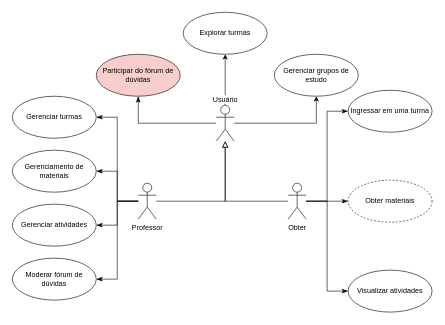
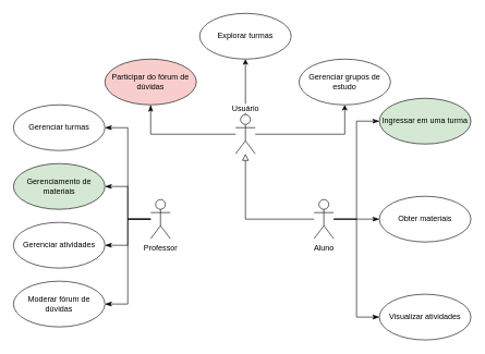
- <mxCell id="23" value="Ingressar em uma turma" style="ellipse;whiteSpace=wrap;html=1;" parent="1" vertex="1"><mxGeometry x="580" y="150" width="140" height="70" as="geometry" /></mxCell>
+ <mxCell id="23" value="Ingressar em uma turma" style="ellipse;whiteSpace=wrap;html=1;fillColor=#d5e8d4;" parent="1" vertex="1"><mxGeometry x="580" y="150" width="140" height="70" as="geometry" /></mxCell>
- <mxCell id="20" value="Gerenciamento de materiais" style="ellipse;whiteSpace=wrap;html=1;" parent="1" vertex="1"><mxGeometry x="20" y="250" width="140" height="70" as="geometry" /></mxCell>
+ <mxCell id="20" value="Gerenciamento de materiais" style="ellipse;whiteSpace=wrap;html=1;fillColor=#d5e8d4;" parent="1" vertex="1"><mxGeometry x="20" y="250" width="140" height="70" as="geometry" /></mxCell>
- <mxCell id="2" style="edgeStyle=orthogonalEdgeStyle;rounded=0;orthogonalLoop=1;jettySize=auto;html=1;endArrow=block;endFill=0;startSize=6;endSize=8;" parent="1" source="7" target="16" edge="1"><mxGeometry relative="1" as="geometry"><mxPoint x="410" y="255" as="targetPoint" /></mxGeometry></mxCell>
- <mxCell id="22" value="Obter materiais" style="ellipse;whiteSpace=wrap;html=1;dashed=1;" parent="1" vertex="1"><mxGeometry x="580" y="300" width="140" height="70" as="geometry" /></mxCell>
+ <mxCell id="22" value="Obter materiais" style="ellipse;whiteSpace=wrap;html=1;" parent="1" vertex="1"><mxGeometry x="580" y="300" width="140" height="70" as="geometry" /></mxCell>
- <mxCell id="12" value="Obter" style="shape=umlActor;verticalLabelPosition=bottom;labelBackgroundColor=#ffffff;verticalAlign=top;html=1;" parent="1" vertex="1"><mxGeometry x="480" y="305" width="30" height="60" as="geometry" /></mxCell>
+ <mxCell id="12" value="Aluno" style="shape=umlActor;verticalLabelPosition=bottom;labelBackgroundColor=#ffffff;verticalAlign=top;html=1;" parent="1" vertex="1"><mxGeometry x="480" y="305" width="30" height="60" as="geometry" /></mxCell>
